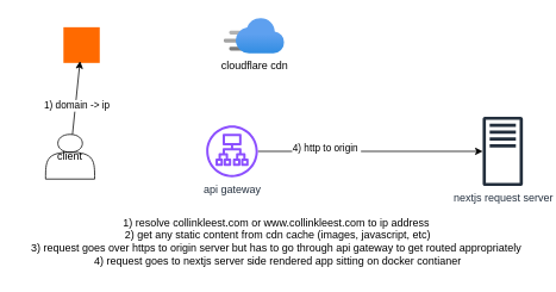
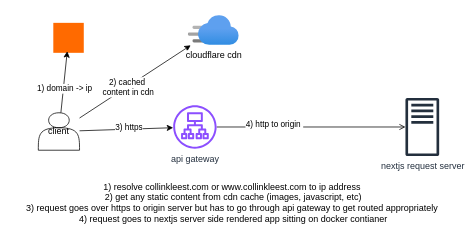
+ <mxCell id="2" style="edgeStyle=none;html=1;" edge="1" parent="1" source="6" target="7"><mxGeometry relative="1" as="geometry" /></mxCell>
+ <mxCell id="3" value="2) cached&amp;nbsp;&lt;div&gt;content in cdn&lt;/div&gt;" style="edgeLabel;html=1;align=center;verticalAlign=middle;resizable=0;points=[];" vertex="1" connectable="0" parent="2"><mxGeometry x="-0.137" y="-1" relative="1" as="geometry"><mxPoint as="offset" /></mxGeometry></mxCell>
- <mxCell id="9" style="edgeStyle=none;html=1;" edge="1" parent="1" source="11" target="12"><mxGeometry relative="1" as="geometry" /></mxCell>
+ <mxCell id="9" style="edgeStyle=none;html=1;endArrow=open;" edge="1" parent="1" source="11" target="12"><mxGeometry relative="1" as="geometry" /></mxCell>
+ <mxCell id="4" style="edgeStyle=none;html=1;" edge="1" parent="1" source="6" target="11"><mxGeometry relative="1" as="geometry" /></mxCell>
+ <mxCell id="5" value="3) https" style="edgeLabel;html=1;align=center;verticalAlign=middle;resizable=0;points=[];" vertex="1" connectable="0" parent="4"><mxGeometry x="0.063" y="3" relative="1" as="geometry"><mxPoint as="offset" /></mxGeometry></mxCell>
